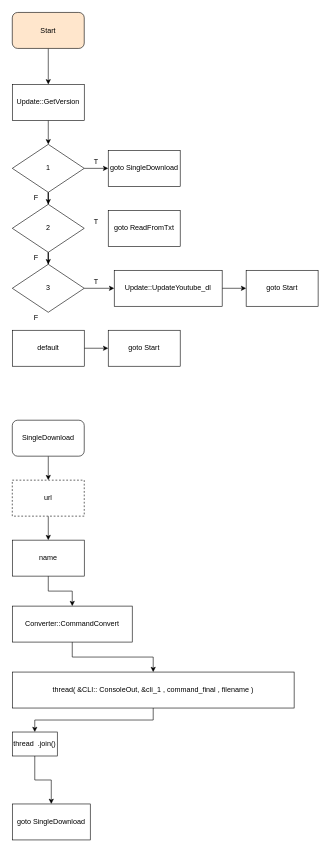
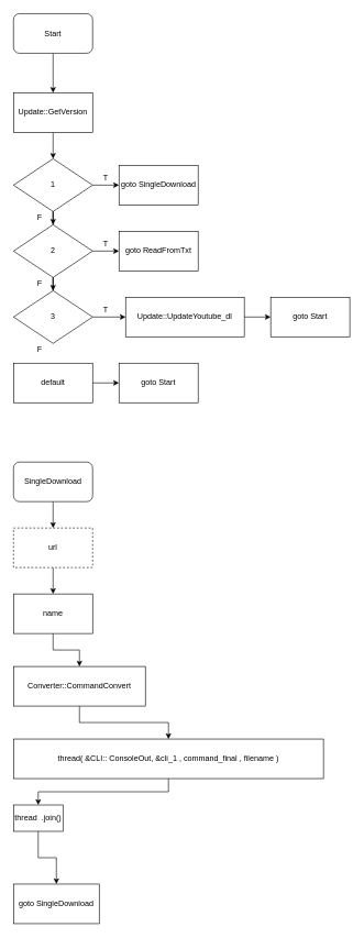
- <mxCell id="3" value="&lt;font style=&quot;font-size: 12px&quot;&gt;Start&lt;/font&gt;" style="rounded=1;whiteSpace=wrap;html=1;fillColor=#ffe6cc;" vertex="1" parent="1"><mxGeometry width="120" height="60" as="geometry" x="20" y="20" /></mxCell>
+ <mxCell id="3" value="&lt;font style=&quot;font-size: 12px&quot;&gt;Start&lt;/font&gt;" style="rounded=1;whiteSpace=wrap;html=1;" vertex="1" parent="1"><mxGeometry width="120" height="60" as="geometry" x="20" y="20" /></mxCell>
+ <mxCell id="10" value="" style="edgeStyle=orthogonalEdgeStyle;rounded=0;orthogonalLoop=1;jettySize=auto;html=1;" edge="1" parent="1" source="11" target="15"><mxGeometry relative="1" as="geometry" /></mxCell>
